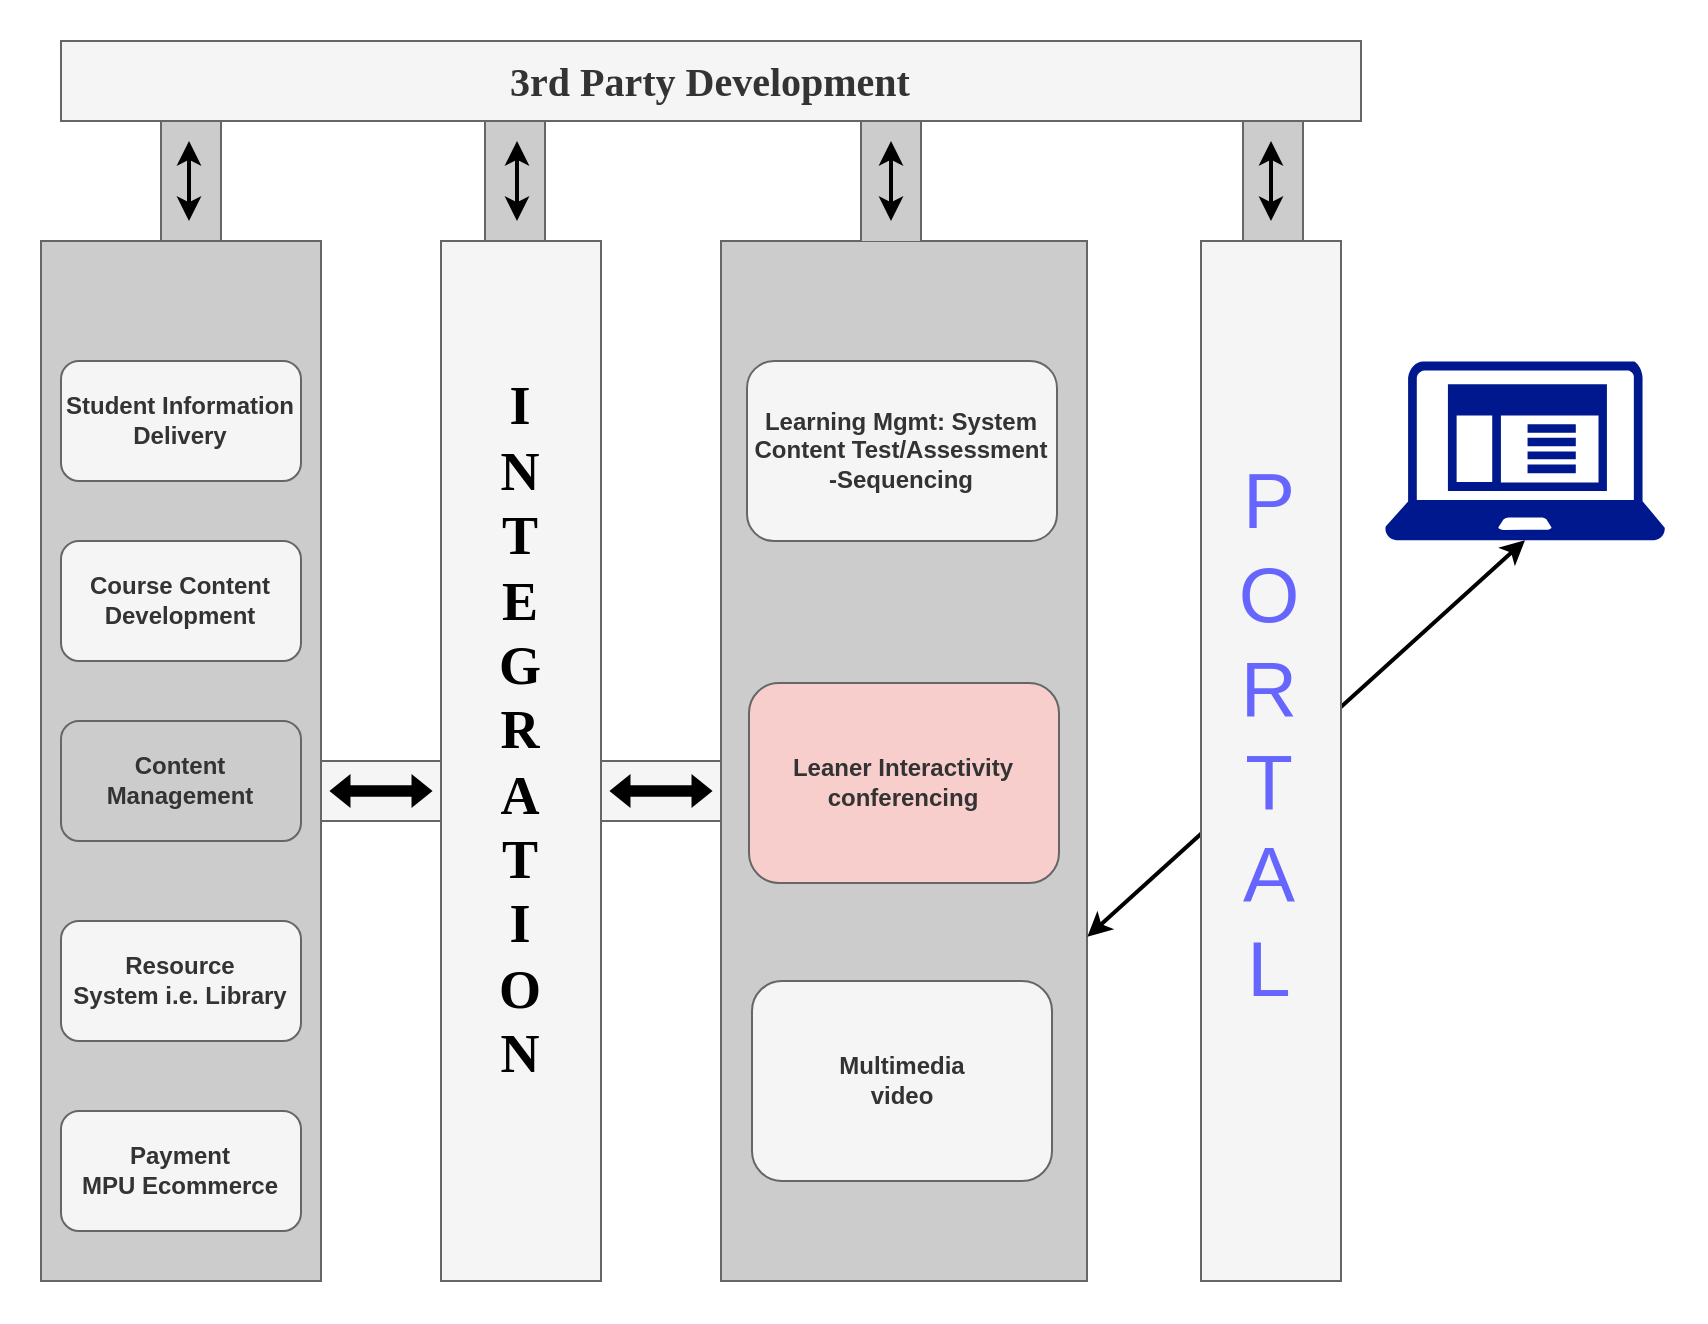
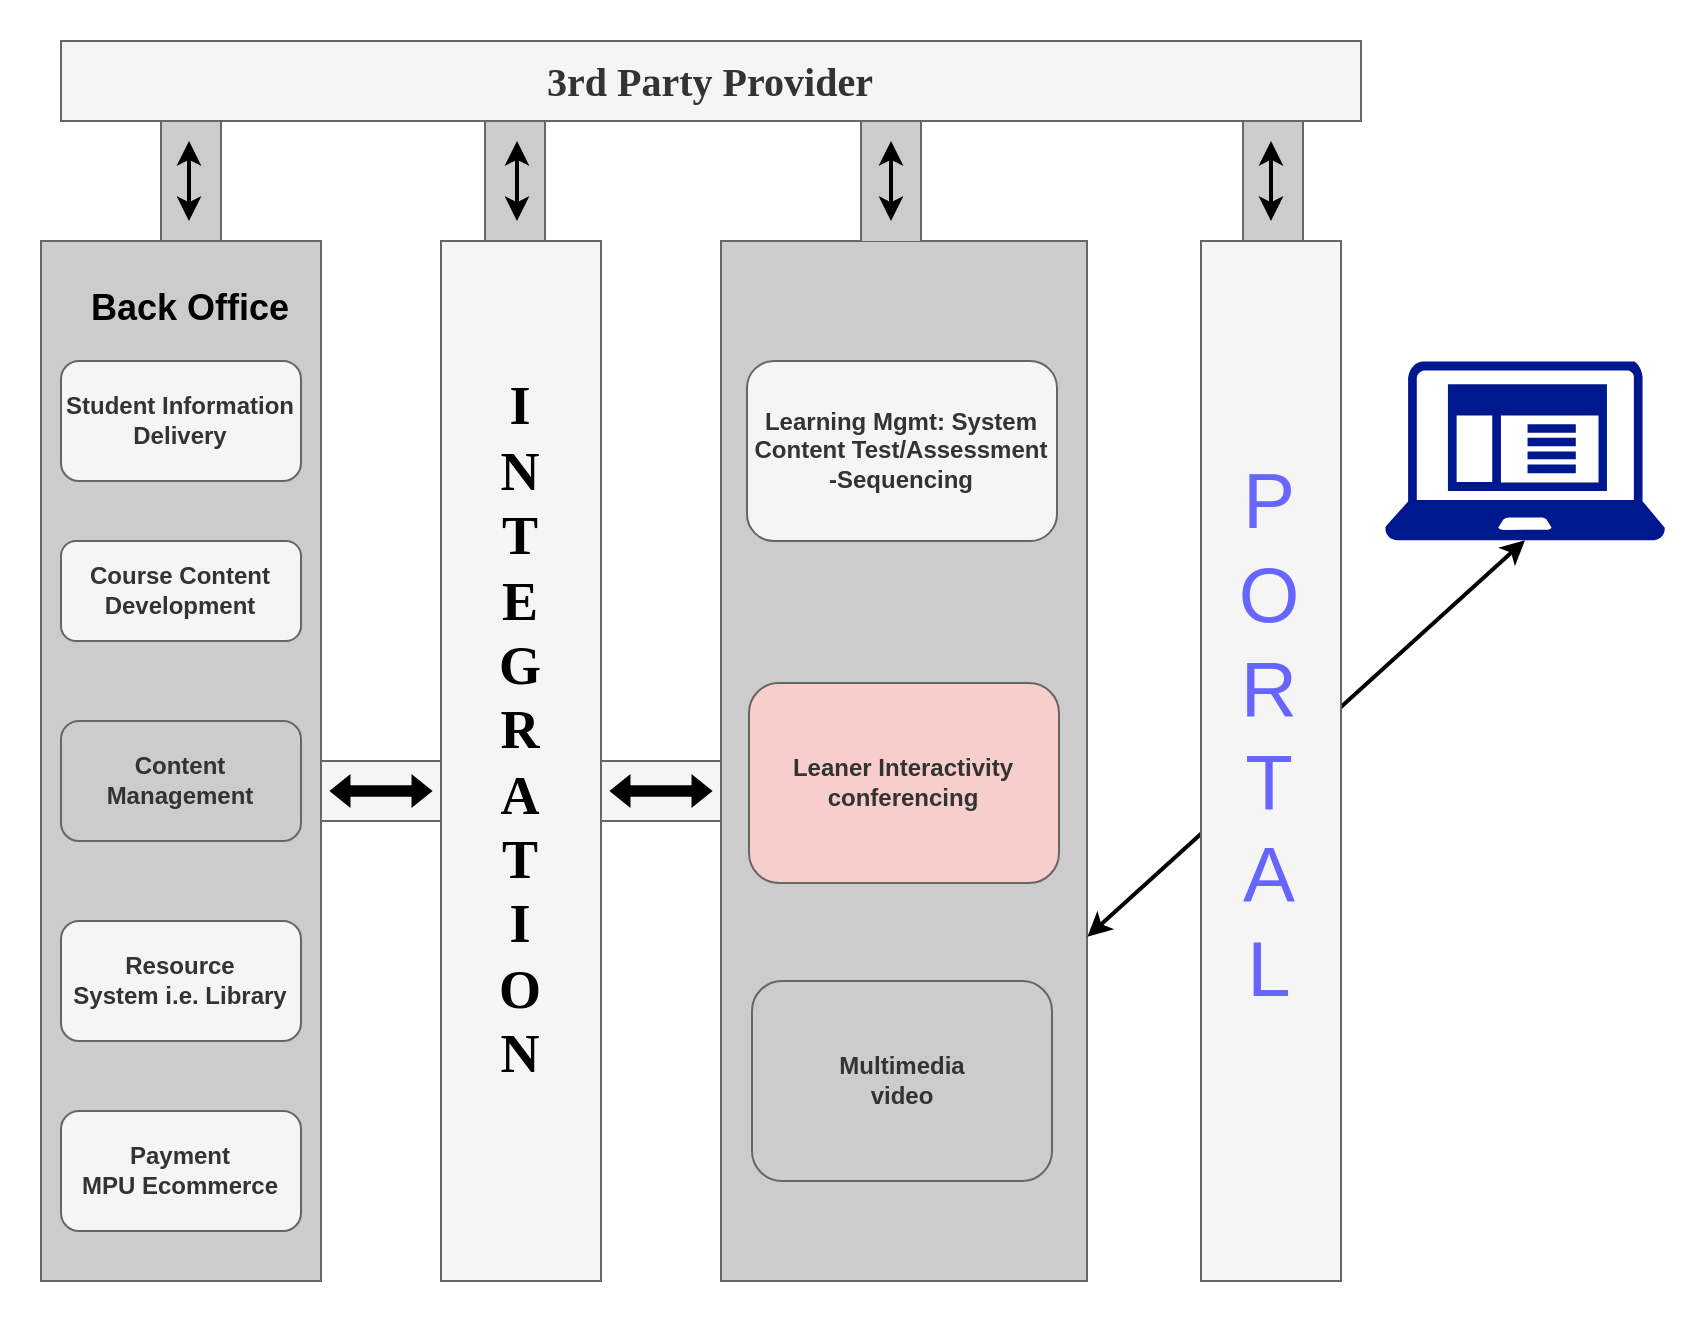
- <mxCell id="2" value="&lt;font style=&quot;font-size: 20px&quot; face=&quot;Verdana&quot;&gt;&lt;b&gt;3rd Party Development&lt;br&gt;&lt;/b&gt;&lt;/font&gt;" style="rounded=0;whiteSpace=wrap;html=1;fillColor=#f5f5f5;strokeColor=#666666;fontColor=#333333;" parent="1" vertex="1"><mxGeometry x="30" y="20" width="650" height="40" as="geometry" /></mxCell>
+ <mxCell id="2" value="&lt;font style=&quot;font-size: 20px&quot; face=&quot;Verdana&quot;&gt;&lt;b&gt;3rd Party Provider&lt;br&gt;&lt;/b&gt;&lt;/font&gt;" style="rounded=0;whiteSpace=wrap;html=1;fillColor=#f5f5f5;strokeColor=#666666;fontColor=#333333;" parent="1" vertex="1"><mxGeometry x="30" y="20" width="650" height="40" as="geometry" /></mxCell>
+ <mxCell id="8" value="&lt;font style=&quot;font-size: 18px&quot;&gt;&lt;b&gt;Back Office&lt;/b&gt;&lt;/font&gt;" style="text;html=1;strokeColor=none;fillColor=none;align=center;verticalAlign=middle;whiteSpace=wrap;rounded=0;" vertex="1" parent="1"><mxGeometry x="30" y="138.4" width="130" height="31.6" as="geometry" /></mxCell>
- <mxCell id="10" value="&lt;div&gt;Course Content&lt;/div&gt;&lt;div&gt;Development&lt;br&gt;&lt;/div&gt;" style="rounded=1;whiteSpace=wrap;html=1;fillColor=#f5f5f5;fontStyle=1;strokeColor=#666666;fontColor=#333333;" vertex="1" parent="1"><mxGeometry x="30" y="270" width="120" height="60" as="geometry" /></mxCell>
+ <mxCell id="10" value="&lt;div&gt;Course Content&lt;/div&gt;&lt;div&gt;Development&lt;br&gt;&lt;/div&gt;" style="rounded=1;whiteSpace=wrap;html=1;fillColor=#f5f5f5;fontStyle=1;strokeColor=#666666;fontColor=#333333;" vertex="1" parent="1"><mxGeometry x="30" y="270" width="120" height="50" as="geometry" /></mxCell>
- <mxCell id="18" value="&lt;div&gt;&lt;b&gt;Multimedia&lt;/b&gt;&lt;/div&gt;&lt;div&gt;&lt;b&gt;video&lt;br&gt;&lt;/b&gt;&lt;/div&gt;" style="rounded=1;whiteSpace=wrap;html=1;fillColor=#f5f5f5;strokeColor=#666666;fontColor=#333333;" vertex="1" parent="1"><mxGeometry x="375.5" y="490" width="150" height="100" as="geometry" /></mxCell>
+ <mxCell id="18" value="&lt;div&gt;&lt;b&gt;Multimedia&lt;/b&gt;&lt;/div&gt;&lt;div&gt;&lt;b&gt;video&lt;br&gt;&lt;/b&gt;&lt;/div&gt;" style="rounded=1;whiteSpace=wrap;html=1;fillColor=#cccccc;strokeColor=#666666;fontColor=#333333;" vertex="1" parent="1"><mxGeometry x="375.5" y="490" width="150" height="100" as="geometry" /></mxCell>
